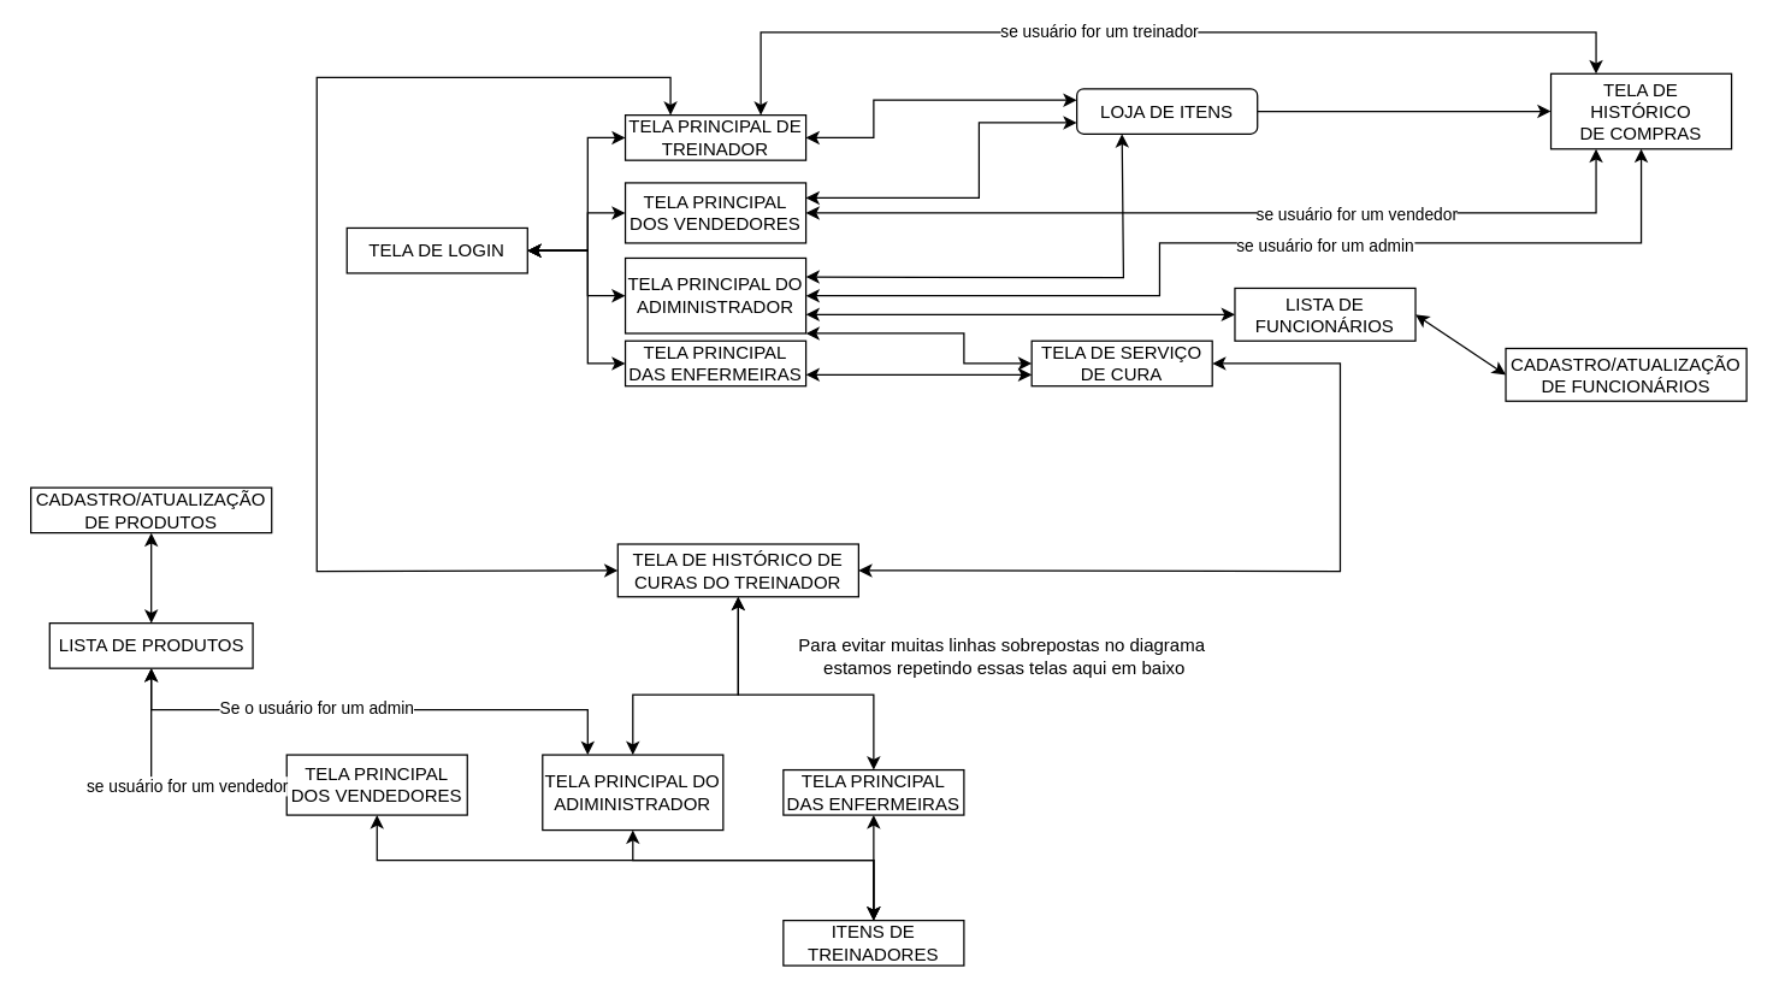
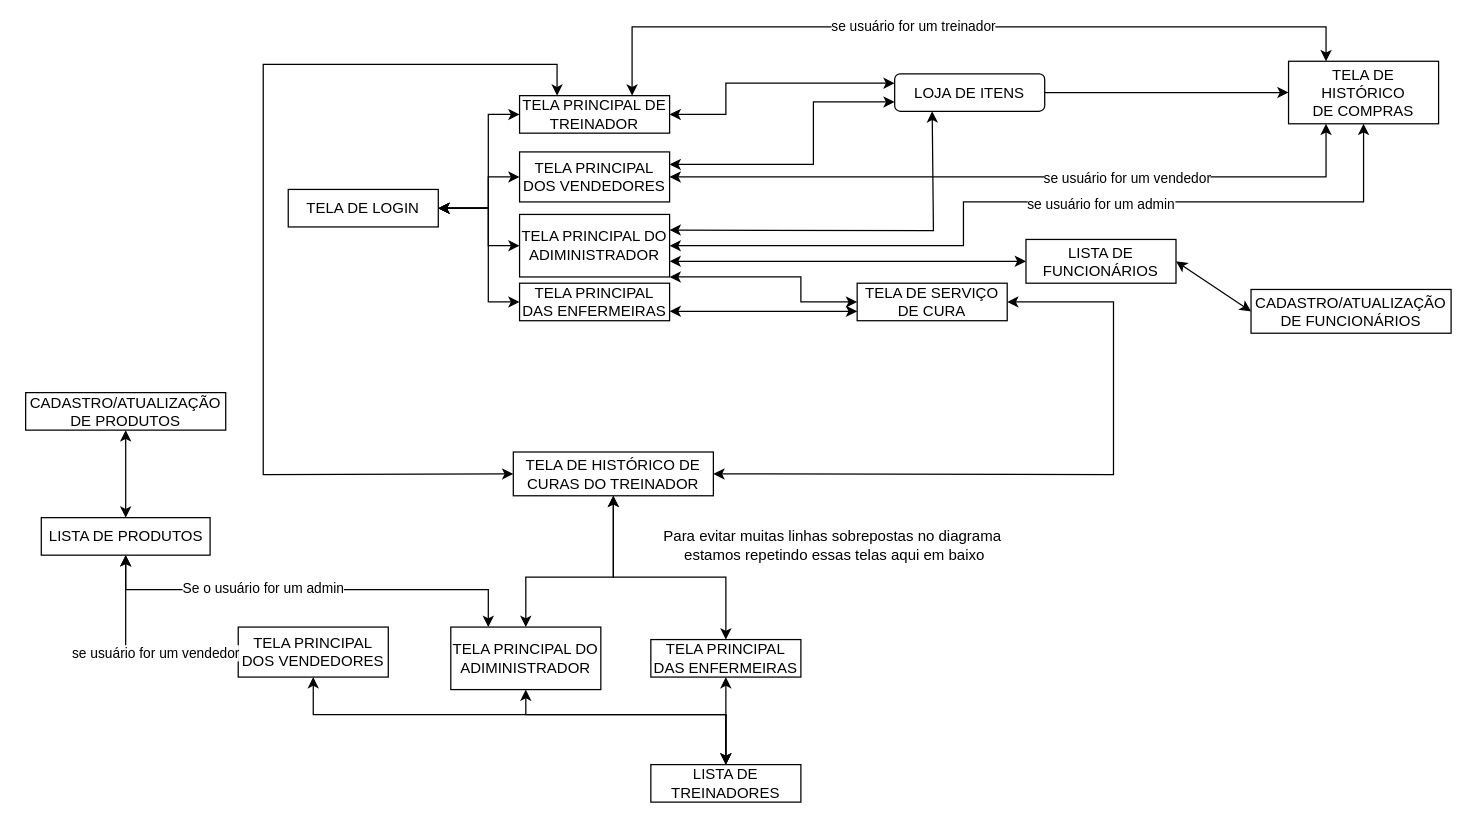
- <mxCell id="44" value="CADASTRO/ATUALIZAÇÃO DE PRODUTOS" style="rounded=0;whiteSpace=wrap;html=1;" parent="1" vertex="1"><mxGeometry x="20" y="323.5" width="160" height="30" as="geometry" /></mxCell>
+ <mxCell id="44" value="CADASTRO/ATUALIZAÇÃO DE PRODUTOS" style="rounded=0;whiteSpace=wrap;html=1;" parent="1" vertex="1"><mxGeometry x="20" y="313.5" width="160" height="30" as="geometry" /></mxCell>
- <mxCell id="40" value="ITENS DE TREINADORES" style="rounded=0;whiteSpace=wrap;html=1;" parent="1" vertex="1"><mxGeometry x="520" y="611" width="120" height="30" as="geometry" /></mxCell>
+ <mxCell id="40" value="LISTA DE TREINADORES" style="rounded=0;whiteSpace=wrap;html=1;" parent="1" vertex="1"><mxGeometry x="520" y="611" width="120" height="30" as="geometry" /></mxCell>
